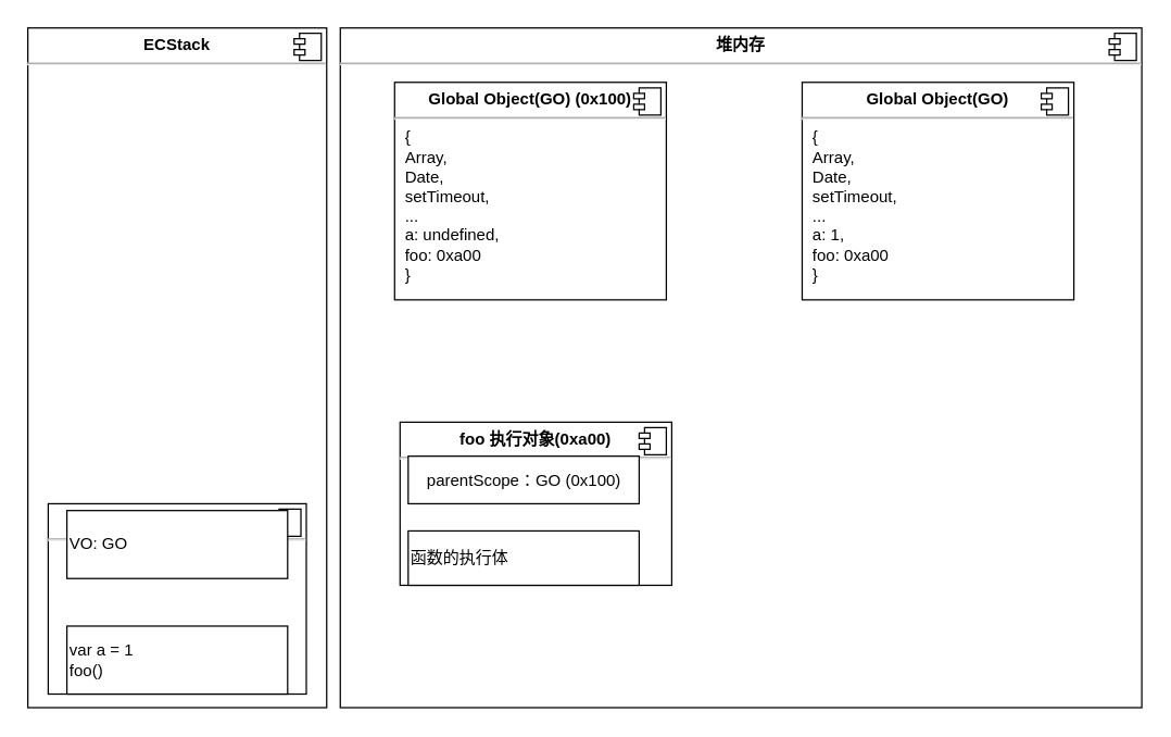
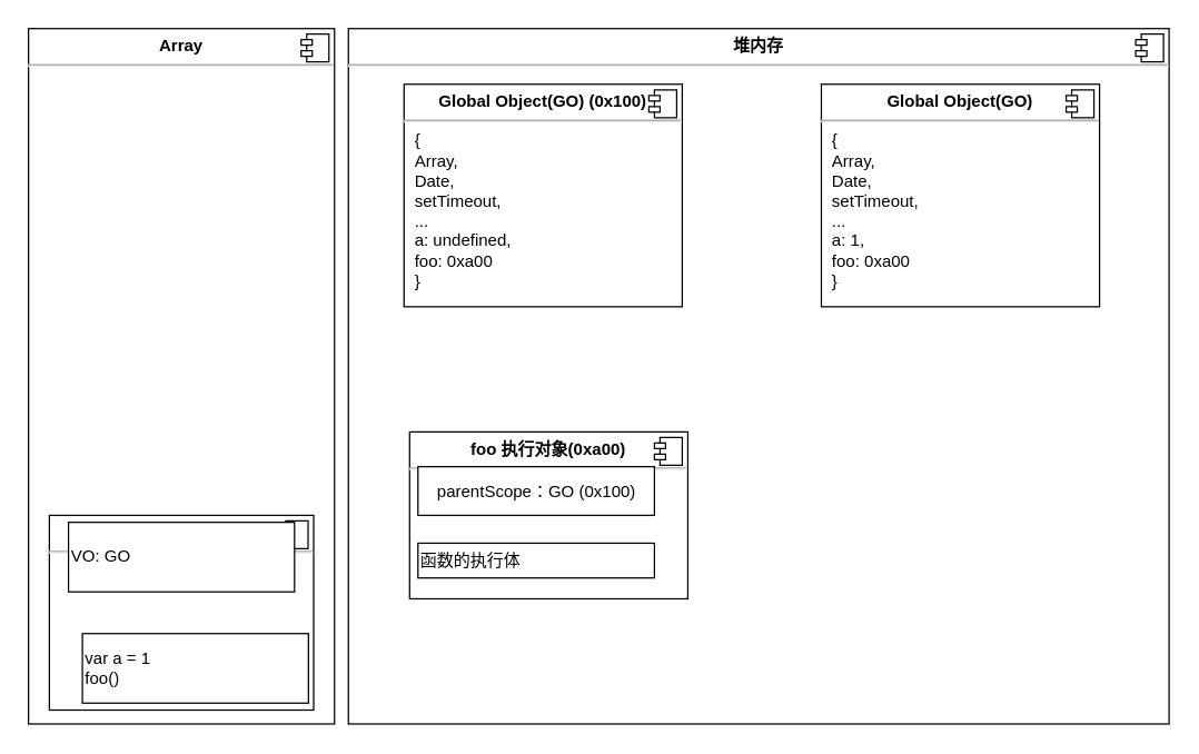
- <mxCell id="2" value="&lt;p style=&quot;margin: 0px ; margin-top: 6px ; text-align: center&quot;&gt;&lt;b&gt;ECStack&lt;/b&gt;&lt;/p&gt;&lt;hr&gt;&lt;p style=&quot;margin: 0px ; margin-left: 8px&quot;&gt;&lt;br&gt;&lt;/p&gt;" style="align=left;overflow=fill;html=1;dropTarget=0;" vertex="1" parent="1"><mxGeometry x="20" y="20" width="220" height="500" as="geometry" /></mxCell>
+ <mxCell id="2" value="&lt;p style=&quot;margin: 0px ; margin-top: 6px ; text-align: center&quot;&gt;&lt;b&gt;Array&lt;/b&gt;&lt;/p&gt;&lt;hr&gt;&lt;p style=&quot;margin: 0px ; margin-left: 8px&quot;&gt;&lt;br&gt;&lt;/p&gt;" style="align=left;overflow=fill;html=1;dropTarget=0;" vertex="1" parent="1"><mxGeometry x="20" y="20" width="220" height="500" as="geometry" /></mxCell>
- <mxCell id="17" value="函数的执行体" style="html=1;align=left;" vertex="1" parent="1"><mxGeometry x="300" y="390" width="170" height="40" as="geometry" /></mxCell>
+ <mxCell id="17" value="函数的执行体" style="html=1;align=left;" vertex="1" parent="1"><mxGeometry x="300" y="390" width="170" height="25" as="geometry" /></mxCell>
- <mxCell id="11" value="var a = 1&lt;br&gt;foo()" style="html=1;align=left;" vertex="1" parent="1"><mxGeometry x="48.75" y="460" width="162.5" height="50" as="geometry" /></mxCell>
+ <mxCell id="11" value="var a = 1&lt;br&gt;foo()" style="html=1;align=left;" vertex="1" parent="1"><mxGeometry x="58.75" y="455" width="162.5" height="50" as="geometry" /></mxCell>
